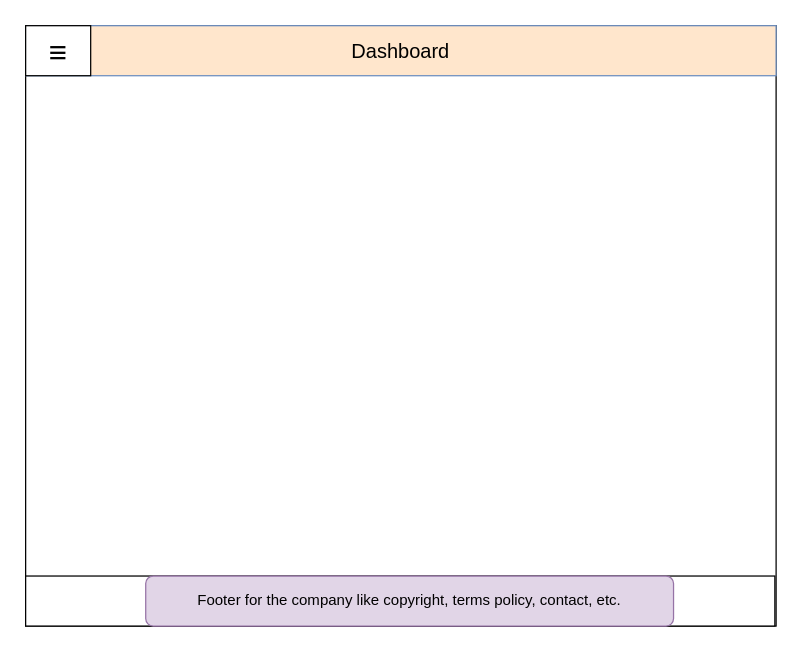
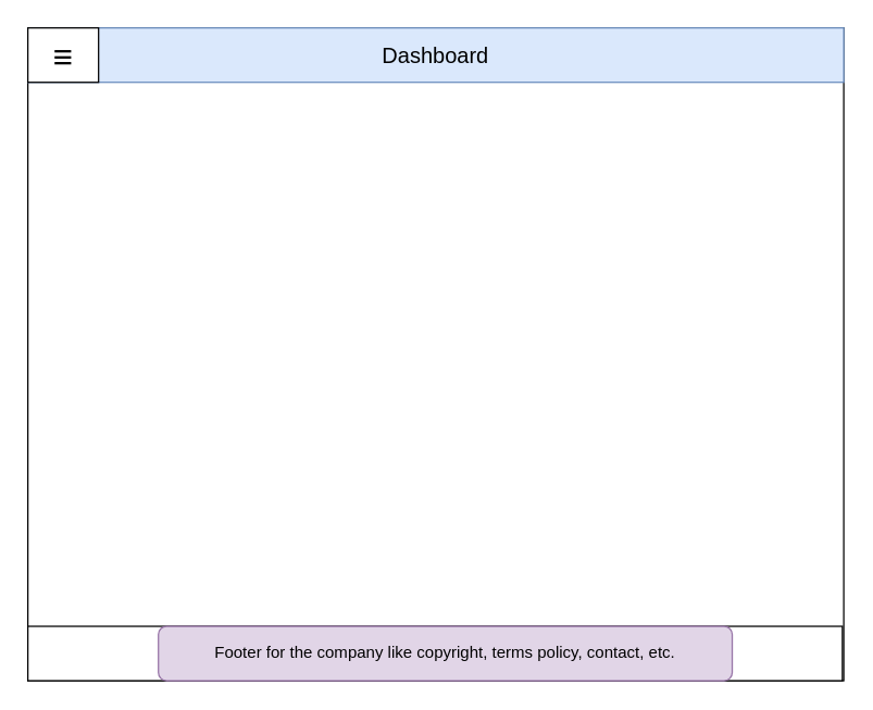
- <mxCell id="5" value="&lt;font style=&quot;font-size: 16px;&quot;&gt;Dashboard&lt;/font&gt;" style="rounded=0;whiteSpace=wrap;html=1;fillColor=#ffe6cc;strokeColor=#6c8ebf;" vertex="1" parent="1"><mxGeometry x="20" y="20" width="600" height="40" as="geometry" /></mxCell>
+ <mxCell id="5" value="&lt;font style=&quot;font-size: 16px;&quot;&gt;Dashboard&lt;/font&gt;" style="rounded=0;whiteSpace=wrap;html=1;fillColor=#dae8fc;strokeColor=#6c8ebf;" vertex="1" parent="1"><mxGeometry x="20" y="20" width="600" height="40" as="geometry" /></mxCell>
